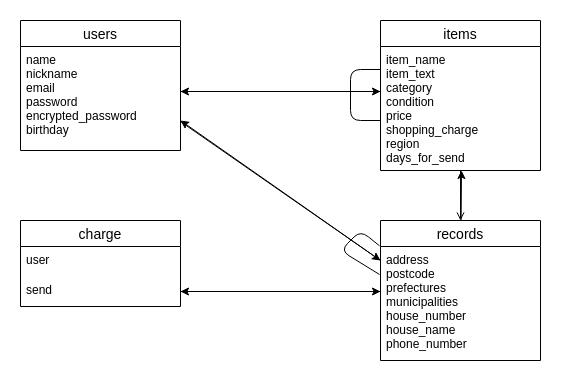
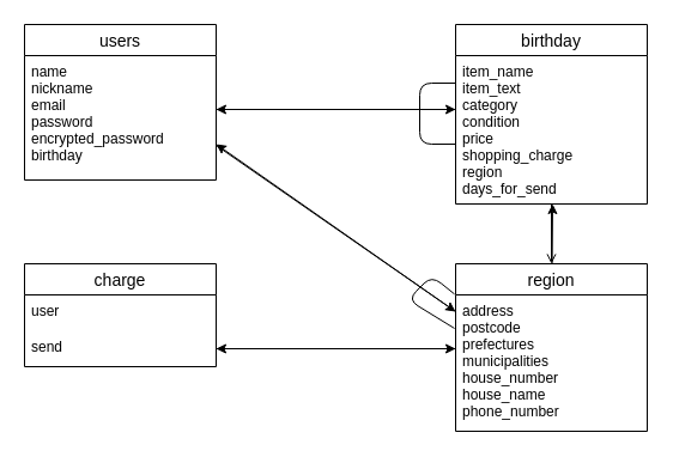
- <mxCell id="5" value="items" style="swimlane;fontStyle=0;childLayout=stackLayout;horizontal=1;startSize=26;horizontalStack=0;resizeParent=1;resizeParentMax=0;resizeLast=0;collapsible=1;marginBottom=0;align=center;fontSize=14;" vertex="1" parent="1"><mxGeometry x="380" y="20" width="160" height="150" as="geometry" /></mxCell>
+ <mxCell id="5" value="birthday" style="swimlane;fontStyle=0;childLayout=stackLayout;horizontal=1;startSize=26;horizontalStack=0;resizeParent=1;resizeParentMax=0;resizeLast=0;collapsible=1;marginBottom=0;align=center;fontSize=14;" vertex="1" parent="1"><mxGeometry x="380" y="20" width="160" height="150" as="geometry" /></mxCell>
- <mxCell id="9" value="records" style="swimlane;fontStyle=0;childLayout=stackLayout;horizontal=1;startSize=26;horizontalStack=0;resizeParent=1;resizeParentMax=0;resizeLast=0;collapsible=1;marginBottom=0;align=center;fontSize=14;" vertex="1" parent="1"><mxGeometry x="380" y="220" width="160" height="140" as="geometry" /></mxCell>
+ <mxCell id="9" value="region" style="swimlane;fontStyle=0;childLayout=stackLayout;horizontal=1;startSize=26;horizontalStack=0;resizeParent=1;resizeParentMax=0;resizeLast=0;collapsible=1;marginBottom=0;align=center;fontSize=14;" vertex="1" parent="1"><mxGeometry x="380" y="220" width="160" height="140" as="geometry" /></mxCell>
